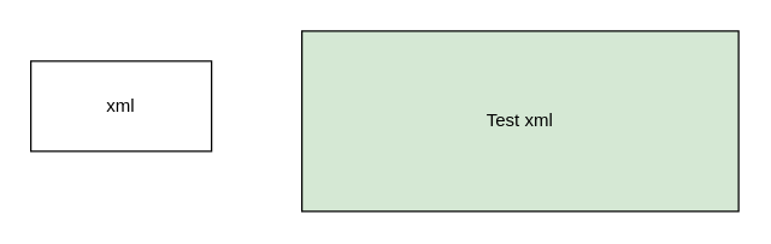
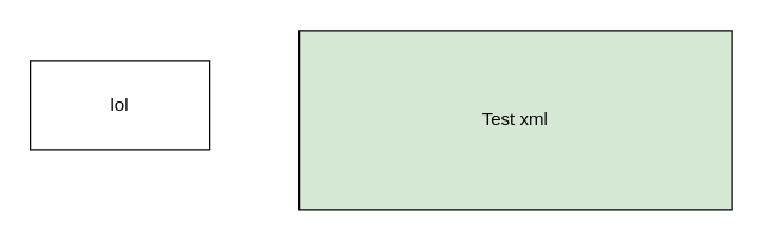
- <mxCell id="3" value="xml" style="rounded=0;whiteSpace=wrap;html=1;" vertex="1" parent="1"><mxGeometry x="20" y="40" width="120" height="60" as="geometry" /></mxCell>
+ <mxCell id="3" value="lol" style="rounded=0;whiteSpace=wrap;html=1;" vertex="1" parent="1"><mxGeometry x="20" y="40" width="120" height="60" as="geometry" /></mxCell>
